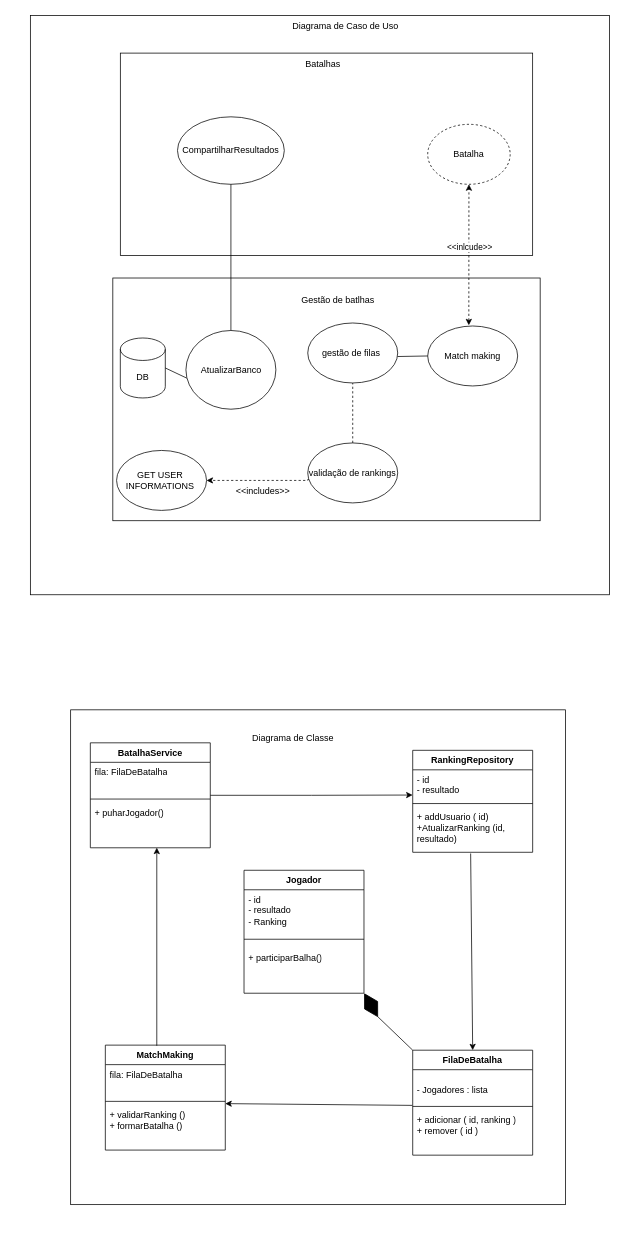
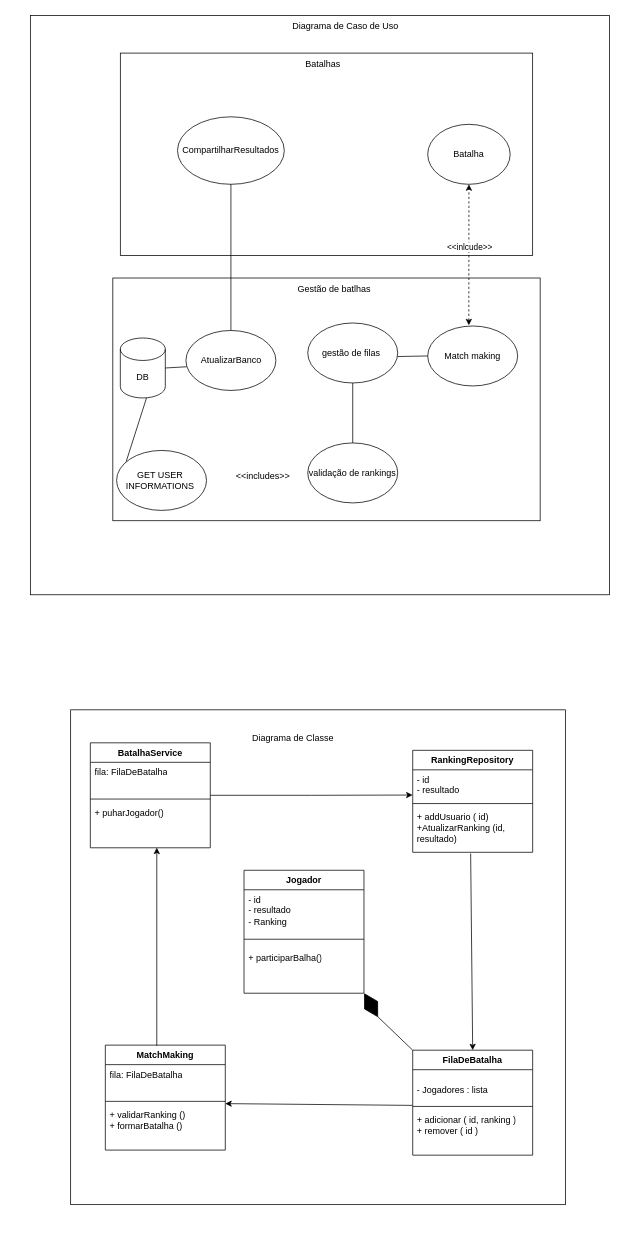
- <mxCell id="42" value="Batalha" style="ellipse;whiteSpace=wrap;html=1;dashed=1;" vertex="1" parent="1"><mxGeometry x="570" y="165" width="110" height="80" as="geometry" /></mxCell>
+ <mxCell id="42" value="Batalha" style="ellipse;whiteSpace=wrap;html=1;" vertex="1" parent="1"><mxGeometry x="570" y="165" width="110" height="80" as="geometry" /></mxCell>
- <mxCell id="10" value="Gestão de batlhas" style="text;html=1;align=center;verticalAlign=middle;resizable=0;points=[];autosize=1;strokeColor=none;fillColor=none;" vertex="1" parent="1"><mxGeometry x="390" y="385" width="120" height="30" as="geometry" /></mxCell>
+ <mxCell id="10" value="Gestão de batlhas" style="text;html=1;align=center;verticalAlign=middle;resizable=0;points=[];autosize=1;strokeColor=none;fillColor=none;" vertex="1" parent="1"><mxGeometry x="385" y="370" width="120" height="30" as="geometry" /></mxCell>
- <mxCell id="50" value="AtualizarBanco" style="ellipse;whiteSpace=wrap;html=1;" vertex="1" parent="1"><mxGeometry x="247.5" y="440" width="120" height="105" as="geometry" /></mxCell>
+ <mxCell id="50" value="AtualizarBanco" style="ellipse;whiteSpace=wrap;html=1;" vertex="1" parent="1"><mxGeometry x="247.5" y="440" width="120" height="80" as="geometry" /></mxCell>
- <mxCell id="48" value="" style="endArrow=none;html=1;rounded=0;dashed=1;" edge="1" parent="1" source="5" target="47"><mxGeometry width="50" height="50" relative="1" as="geometry"><mxPoint x="380" y="560" as="sourcePoint" /><mxPoint x="430" y="510" as="targetPoint" /></mxGeometry></mxCell>
+ <mxCell id="48" value="" style="endArrow=none;html=1;rounded=0;" edge="1" parent="1" source="5" target="47"><mxGeometry width="50" height="50" relative="1" as="geometry"><mxPoint x="380" y="560" as="sourcePoint" /><mxPoint x="430" y="510" as="targetPoint" /></mxGeometry></mxCell>
+ <mxCell id="45" value="" style="endArrow=none;html=1;rounded=0;entryX=0.583;entryY=0.998;entryDx=0;entryDy=0;entryPerimeter=0;exitX=0.107;exitY=0.185;exitDx=0;exitDy=0;exitPerimeter=0;" edge="1" parent="1" source="7" target="43"><mxGeometry width="50" height="50" relative="1" as="geometry"><mxPoint x="50" y="485" as="sourcePoint" /><mxPoint x="100" y="435" as="targetPoint" /></mxGeometry></mxCell>
- <mxCell id="6" style="edgeStyle=orthogonalEdgeStyle;rounded=0;orthogonalLoop=1;jettySize=auto;html=1;dashed=1;exitX=0.012;exitY=0.609;exitDx=0;exitDy=0;exitPerimeter=0;" edge="1" parent="1" source="5" target="7"><mxGeometry relative="1" as="geometry"><mxPoint x="570" y="630" as="sourcePoint" /><mxPoint x="400" y="630" as="targetPoint" /><Array as="points"><mxPoint x="410" y="639" /><mxPoint x="410" y="640" /></Array></mxGeometry></mxCell>
- <mxCell id="11" value="&amp;lt;&amp;lt;includes&amp;gt;&amp;gt;" style="text;html=1;align=center;verticalAlign=middle;resizable=0;points=[];autosize=1;strokeColor=none;fillColor=none;" vertex="1" parent="1"><mxGeometry x="300" y="640" width="100" height="30" as="geometry" /></mxCell>
+ <mxCell id="11" value="&amp;lt;&amp;lt;includes&amp;gt;&amp;gt;" style="text;html=1;align=center;verticalAlign=middle;resizable=0;points=[];autosize=1;strokeColor=none;fillColor=none;" vertex="1" parent="1"><mxGeometry x="300" y="620" width="100" height="30" as="geometry" /></mxCell>
